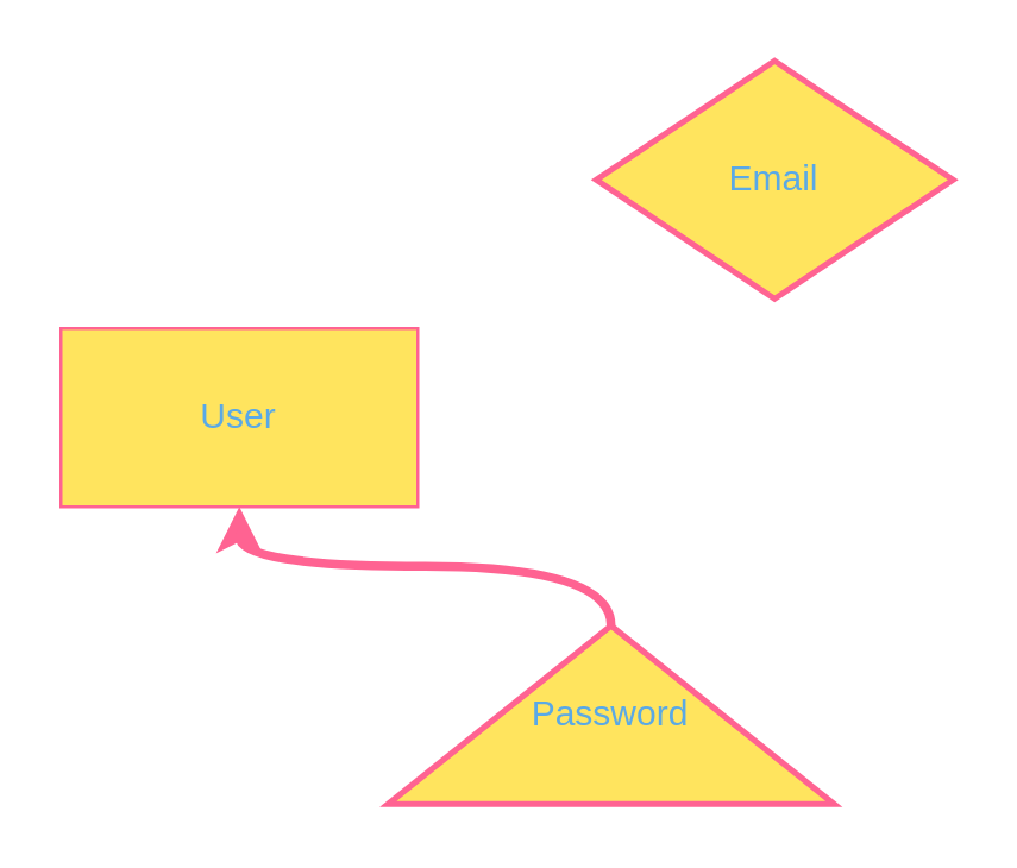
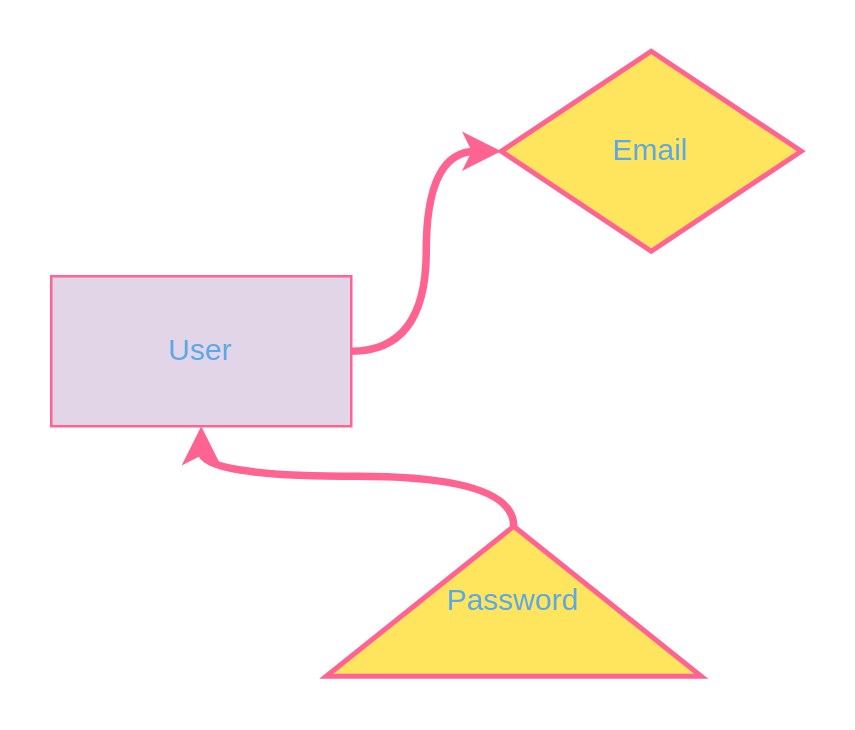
+ <mxCell id="2" style="edgeStyle=orthogonalEdgeStyle;orthogonalLoop=1;jettySize=auto;html=1;entryX=0;entryY=0.5;entryDx=0;entryDy=0;strokeWidth=3;curved=1;strokeColor=#FF6392;fontColor=#5AA9E6;" edge="1" parent="1" source="3" target="4"><mxGeometry relative="1" as="geometry" /></mxCell>
- <mxCell id="3" value="User" style="rounded=0;whiteSpace=wrap;html=1;fillColor=#FFE45E;strokeColor=#FF6392;fontColor=#5AA9E6;" vertex="1" parent="1"><mxGeometry x="20" y="110" width="120" height="60" as="geometry" /></mxCell>
+ <mxCell id="3" value="User" style="rounded=0;whiteSpace=wrap;html=1;fillColor=#e1d5e7;strokeColor=#FF6392;fontColor=#5AA9E6;" vertex="1" parent="1"><mxGeometry x="20" y="110" width="120" height="60" as="geometry" /></mxCell>
